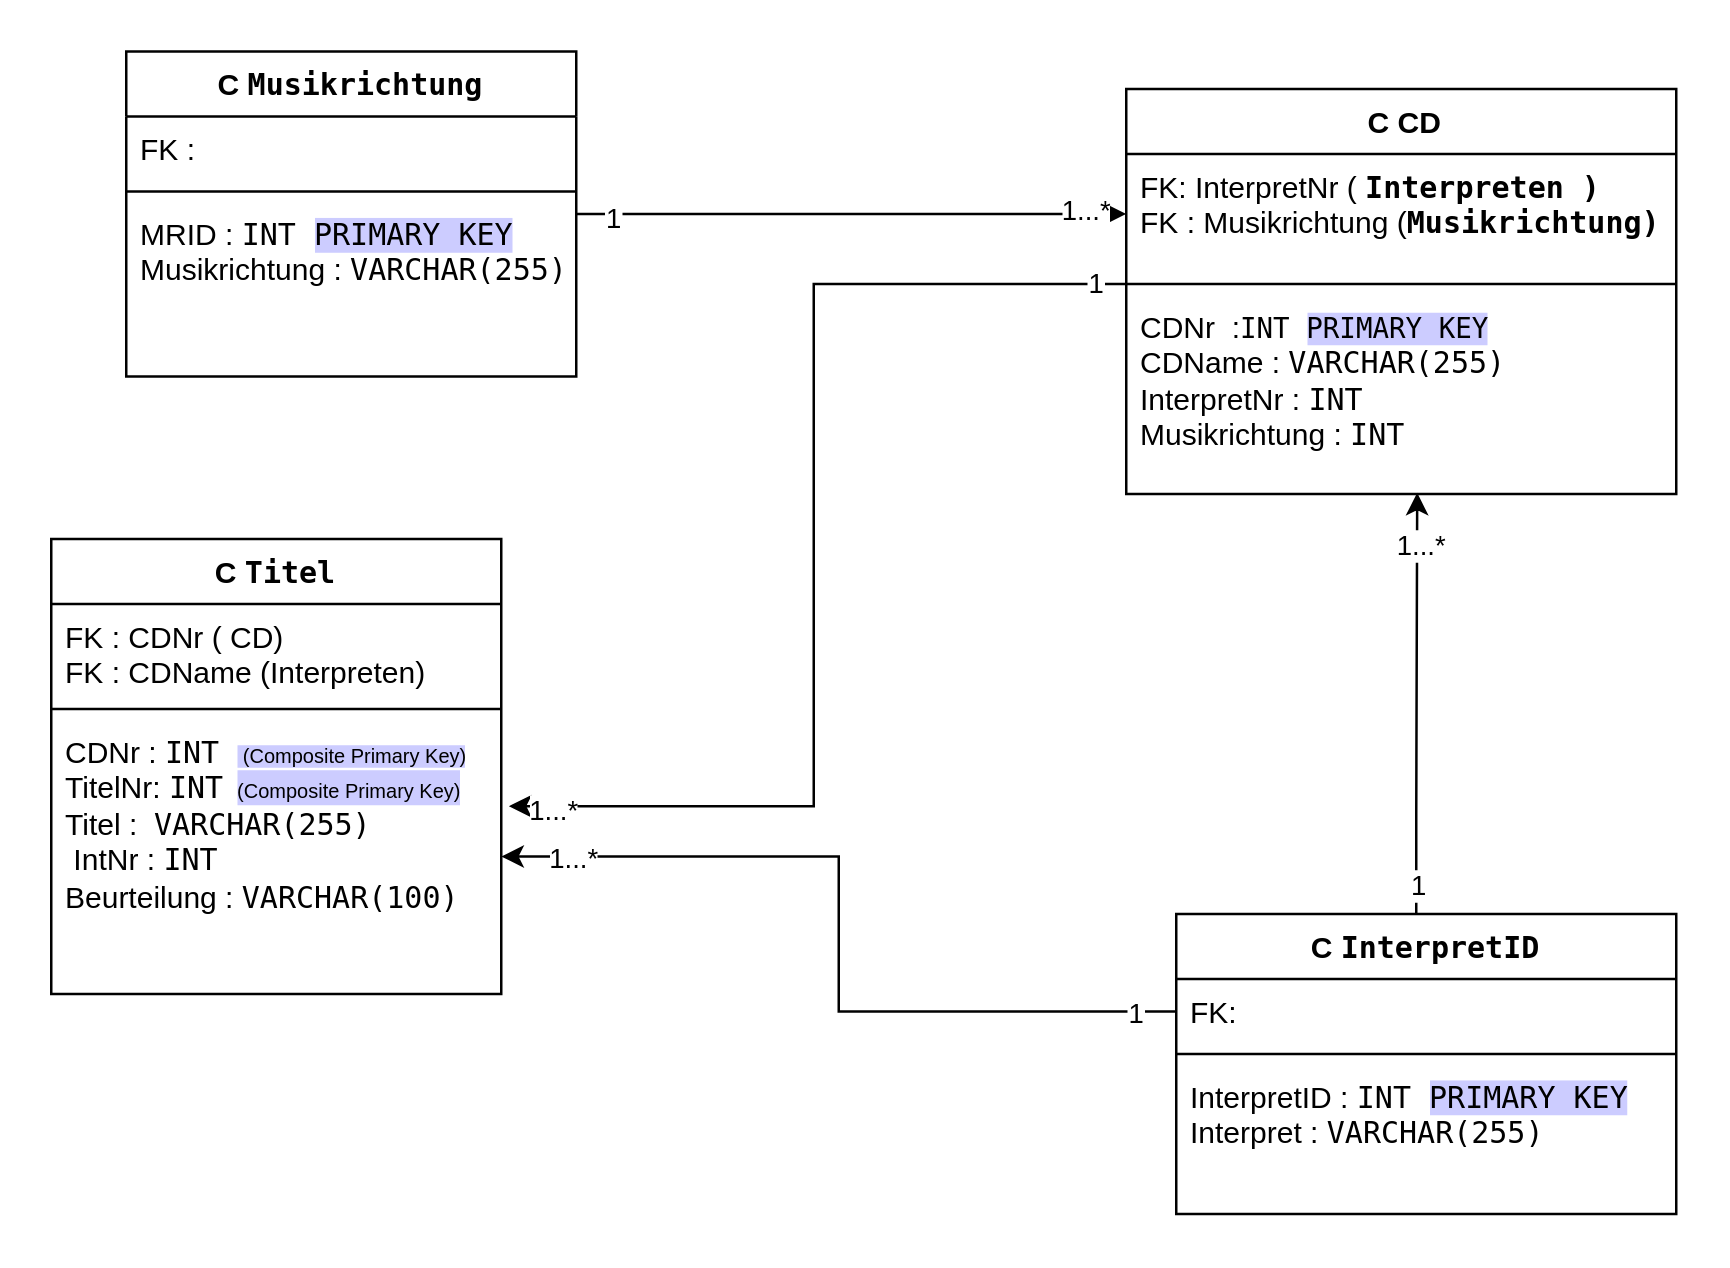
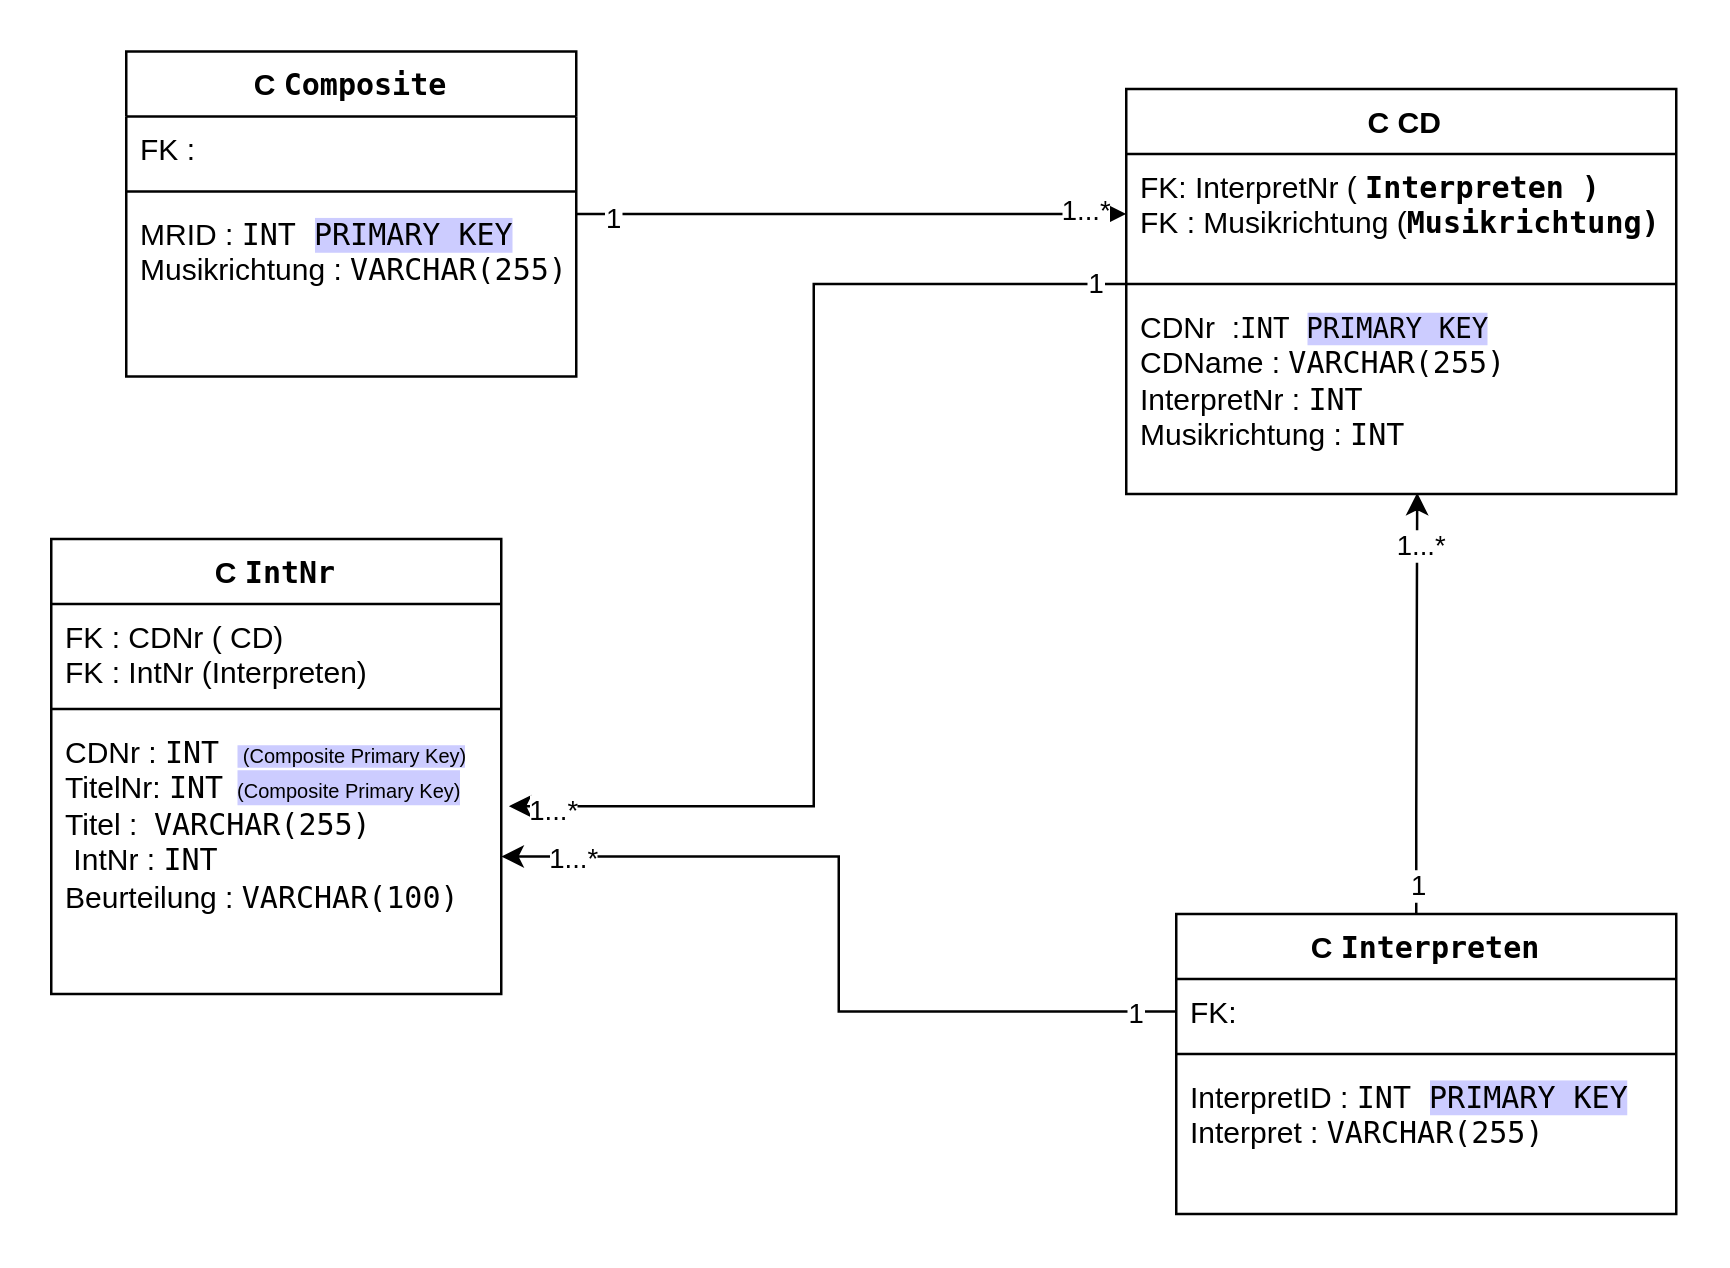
- <mxCell id="18" value="C&amp;nbsp;&lt;code data-end=&quot;470&quot; data-start=&quot;455&quot;&gt;Musikrichtung&lt;/code&gt;" style="swimlane;fontStyle=1;align=center;verticalAlign=top;childLayout=stackLayout;horizontal=1;startSize=26;horizontalStack=0;resizeParent=1;resizeParentMax=0;resizeLast=0;collapsible=1;marginBottom=0;whiteSpace=wrap;html=1;" vertex="1" parent="1"><mxGeometry x="50" y="20" width="180" height="130" as="geometry" /></mxCell>
+ <mxCell id="18" value="C&amp;nbsp;&lt;code data-end=&quot;470&quot; data-start=&quot;455&quot;&gt;Composite&lt;/code&gt;" style="swimlane;fontStyle=1;align=center;verticalAlign=top;childLayout=stackLayout;horizontal=1;startSize=26;horizontalStack=0;resizeParent=1;resizeParentMax=0;resizeLast=0;collapsible=1;marginBottom=0;whiteSpace=wrap;html=1;" vertex="1" parent="1"><mxGeometry x="50" y="20" width="180" height="130" as="geometry" /></mxCell>
- <mxCell id="2" value="C&amp;nbsp;&lt;code data-end=&quot;1417&quot; data-start=&quot;1410&quot;&gt;Titel&lt;/code&gt;" style="swimlane;fontStyle=1;align=center;verticalAlign=top;childLayout=stackLayout;horizontal=1;startSize=26;horizontalStack=0;resizeParent=1;resizeParentMax=0;resizeLast=0;collapsible=1;marginBottom=0;whiteSpace=wrap;html=1;" vertex="1" parent="1"><mxGeometry x="20" y="215" width="180" height="182" as="geometry" /></mxCell>
+ <mxCell id="2" value="C&amp;nbsp;&lt;code data-end=&quot;1417&quot; data-start=&quot;1410&quot;&gt;IntNr&lt;/code&gt;" style="swimlane;fontStyle=1;align=center;verticalAlign=top;childLayout=stackLayout;horizontal=1;startSize=26;horizontalStack=0;resizeParent=1;resizeParentMax=0;resizeLast=0;collapsible=1;marginBottom=0;whiteSpace=wrap;html=1;" vertex="1" parent="1"><mxGeometry x="20" y="215" width="180" height="182" as="geometry" /></mxCell>
- <mxCell id="3" value="FK : CDNr&amp;nbsp;(&amp;nbsp;CD)&lt;div&gt;FK :&amp;nbsp;&lt;span style=&quot;background-color: transparent; color: light-dark(rgb(0, 0, 0), rgb(255, 255, 255));&quot;&gt;CDName (&lt;/span&gt;&lt;span style=&quot;background-color: transparent; color: light-dark(rgb(0, 0, 0), rgb(255, 255, 255));&quot;&gt;Interpreten)&lt;/span&gt;&lt;/div&gt;" style="text;strokeColor=none;fillColor=none;align=left;verticalAlign=top;spacingLeft=4;spacingRight=4;overflow=hidden;rotatable=0;points=[[0,0.5],[1,0.5]];portConstraint=eastwest;whiteSpace=wrap;html=1;" vertex="1" parent="2"><mxGeometry y="26" width="180" height="38" as="geometry" /></mxCell>
+ <mxCell id="3" value="FK : CDNr&amp;nbsp;(&amp;nbsp;CD)&lt;div&gt;FK :&amp;nbsp;&lt;span style=&quot;background-color: transparent; color: light-dark(rgb(0, 0, 0), rgb(255, 255, 255));&quot;&gt;IntNr (&lt;/span&gt;&lt;span style=&quot;background-color: transparent; color: light-dark(rgb(0, 0, 0), rgb(255, 255, 255));&quot;&gt;Interpreten)&lt;/span&gt;&lt;/div&gt;" style="text;strokeColor=none;fillColor=none;align=left;verticalAlign=top;spacingLeft=4;spacingRight=4;overflow=hidden;rotatable=0;points=[[0,0.5],[1,0.5]];portConstraint=eastwest;whiteSpace=wrap;html=1;" vertex="1" parent="2"><mxGeometry y="26" width="180" height="38" as="geometry" /></mxCell>
- <mxCell id="11" value="C&amp;nbsp;&lt;code data-end=&quot;180&quot; data-start=&quot;167&quot;&gt;InterpretID&lt;/code&gt;" style="swimlane;fontStyle=1;align=center;verticalAlign=top;childLayout=stackLayout;horizontal=1;startSize=26;horizontalStack=0;resizeParent=1;resizeParentMax=0;resizeLast=0;collapsible=1;marginBottom=0;whiteSpace=wrap;html=1;" vertex="1" parent="1"><mxGeometry x="470" y="365" width="200" height="120" as="geometry" /></mxCell>
+ <mxCell id="11" value="C&amp;nbsp;&lt;code data-end=&quot;180&quot; data-start=&quot;167&quot;&gt;Interpreten&lt;/code&gt;" style="swimlane;fontStyle=1;align=center;verticalAlign=top;childLayout=stackLayout;horizontal=1;startSize=26;horizontalStack=0;resizeParent=1;resizeParentMax=0;resizeLast=0;collapsible=1;marginBottom=0;whiteSpace=wrap;html=1;" vertex="1" parent="1"><mxGeometry x="470" y="365" width="200" height="120" as="geometry" /></mxCell>
